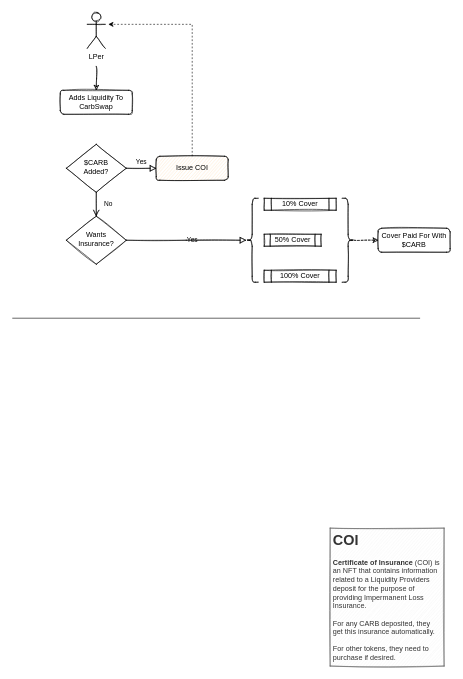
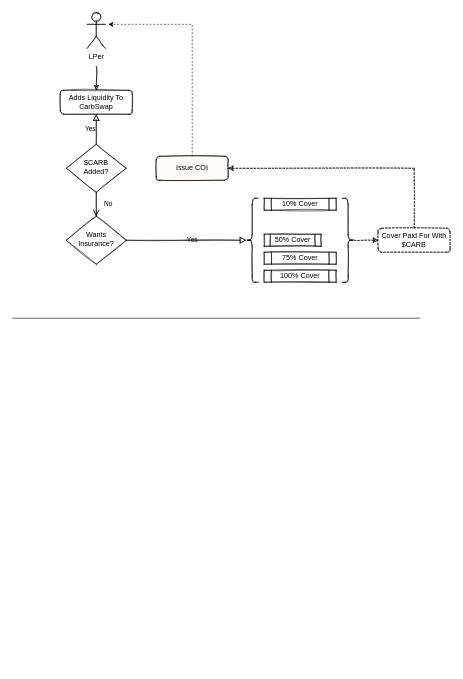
- <mxCell id="4" value="Yes" style="edgeStyle=orthogonalEdgeStyle;rounded=0;html=1;jettySize=auto;orthogonalLoop=1;fontSize=11;endArrow=block;endFill=0;endSize=8;strokeWidth=1;shadow=0;labelBackgroundColor=none;sketch=1;" parent="1" source="5" target="7" edge="1"><mxGeometry y="10" relative="1" as="geometry"><mxPoint as="offset" /></mxGeometry></mxCell>
+ <mxCell id="4" value="Yes" style="edgeStyle=orthogonalEdgeStyle;rounded=0;html=1;jettySize=auto;orthogonalLoop=1;fontSize=11;endArrow=block;endFill=0;endSize=8;strokeWidth=1;shadow=0;labelBackgroundColor=none;sketch=1;" parent="1" source="5" target="2" edge="1"><mxGeometry y="10" relative="1" as="geometry"><mxPoint as="offset" /></mxGeometry></mxCell>
+ <mxCell id="17" style="edgeStyle=orthogonalEdgeStyle;rounded=0;sketch=1;orthogonalLoop=1;jettySize=auto;html=1;exitX=0.5;exitY=0;exitDx=0;exitDy=0;entryX=1;entryY=0.5;entryDx=0;entryDy=0;dashed=1;" edge="1" parent="1" source="18" target="7"><mxGeometry relative="1" as="geometry" /></mxCell>
- <mxCell id="18" value="Cover Paid For With&lt;br&gt;$CARB" style="rounded=1;whiteSpace=wrap;html=1;fontSize=12;glass=0;strokeWidth=1;shadow=0;sketch=1;" vertex="1" parent="1"><mxGeometry x="630" y="380" width="120" height="40" as="geometry" /></mxCell>
+ <mxCell id="18" value="Cover Paid For With&lt;br&gt;$CARB" style="rounded=1;whiteSpace=wrap;html=1;fontSize=12;glass=0;strokeWidth=1;shadow=0;sketch=1;dashed=1;" vertex="1" parent="1"><mxGeometry x="630" y="380" width="120" height="40" as="geometry" /></mxCell>
+ <mxCell id="14" value="75% Cover" style="shape=process;whiteSpace=wrap;html=1;backgroundOutline=1;shadow=0;sketch=1;" vertex="1" parent="1"><mxGeometry x="440" y="420" width="120" height="20" as="geometry" /></mxCell>
- <mxCell id="21" value="&lt;h1&gt;COI&lt;/h1&gt;&lt;div&gt;&lt;b&gt;Certificate of Insurance&lt;/b&gt; (COI) is an NFT that contains information related to a Liquidity Providers deposit for the purpose of providing Impermanent Loss Insurance.&lt;/div&gt;&lt;div&gt;&lt;br&gt;&lt;/div&gt;&lt;div&gt;For any CARB deposited, they get this insurance automatically.&lt;br&gt;&lt;br&gt;For other tokens, they need to purchase if desired.&lt;br&gt;&lt;/div&gt;" style="text;html=1;fillColor=#f5f5f5;spacing=5;spacingTop=-20;whiteSpace=wrap;overflow=hidden;rounded=0;shadow=0;sketch=1;strokeColor=#666666;fontColor=#333333;" vertex="1" parent="1"><mxGeometry x="550" y="880" width="190" height="230" as="geometry" /></mxCell>
